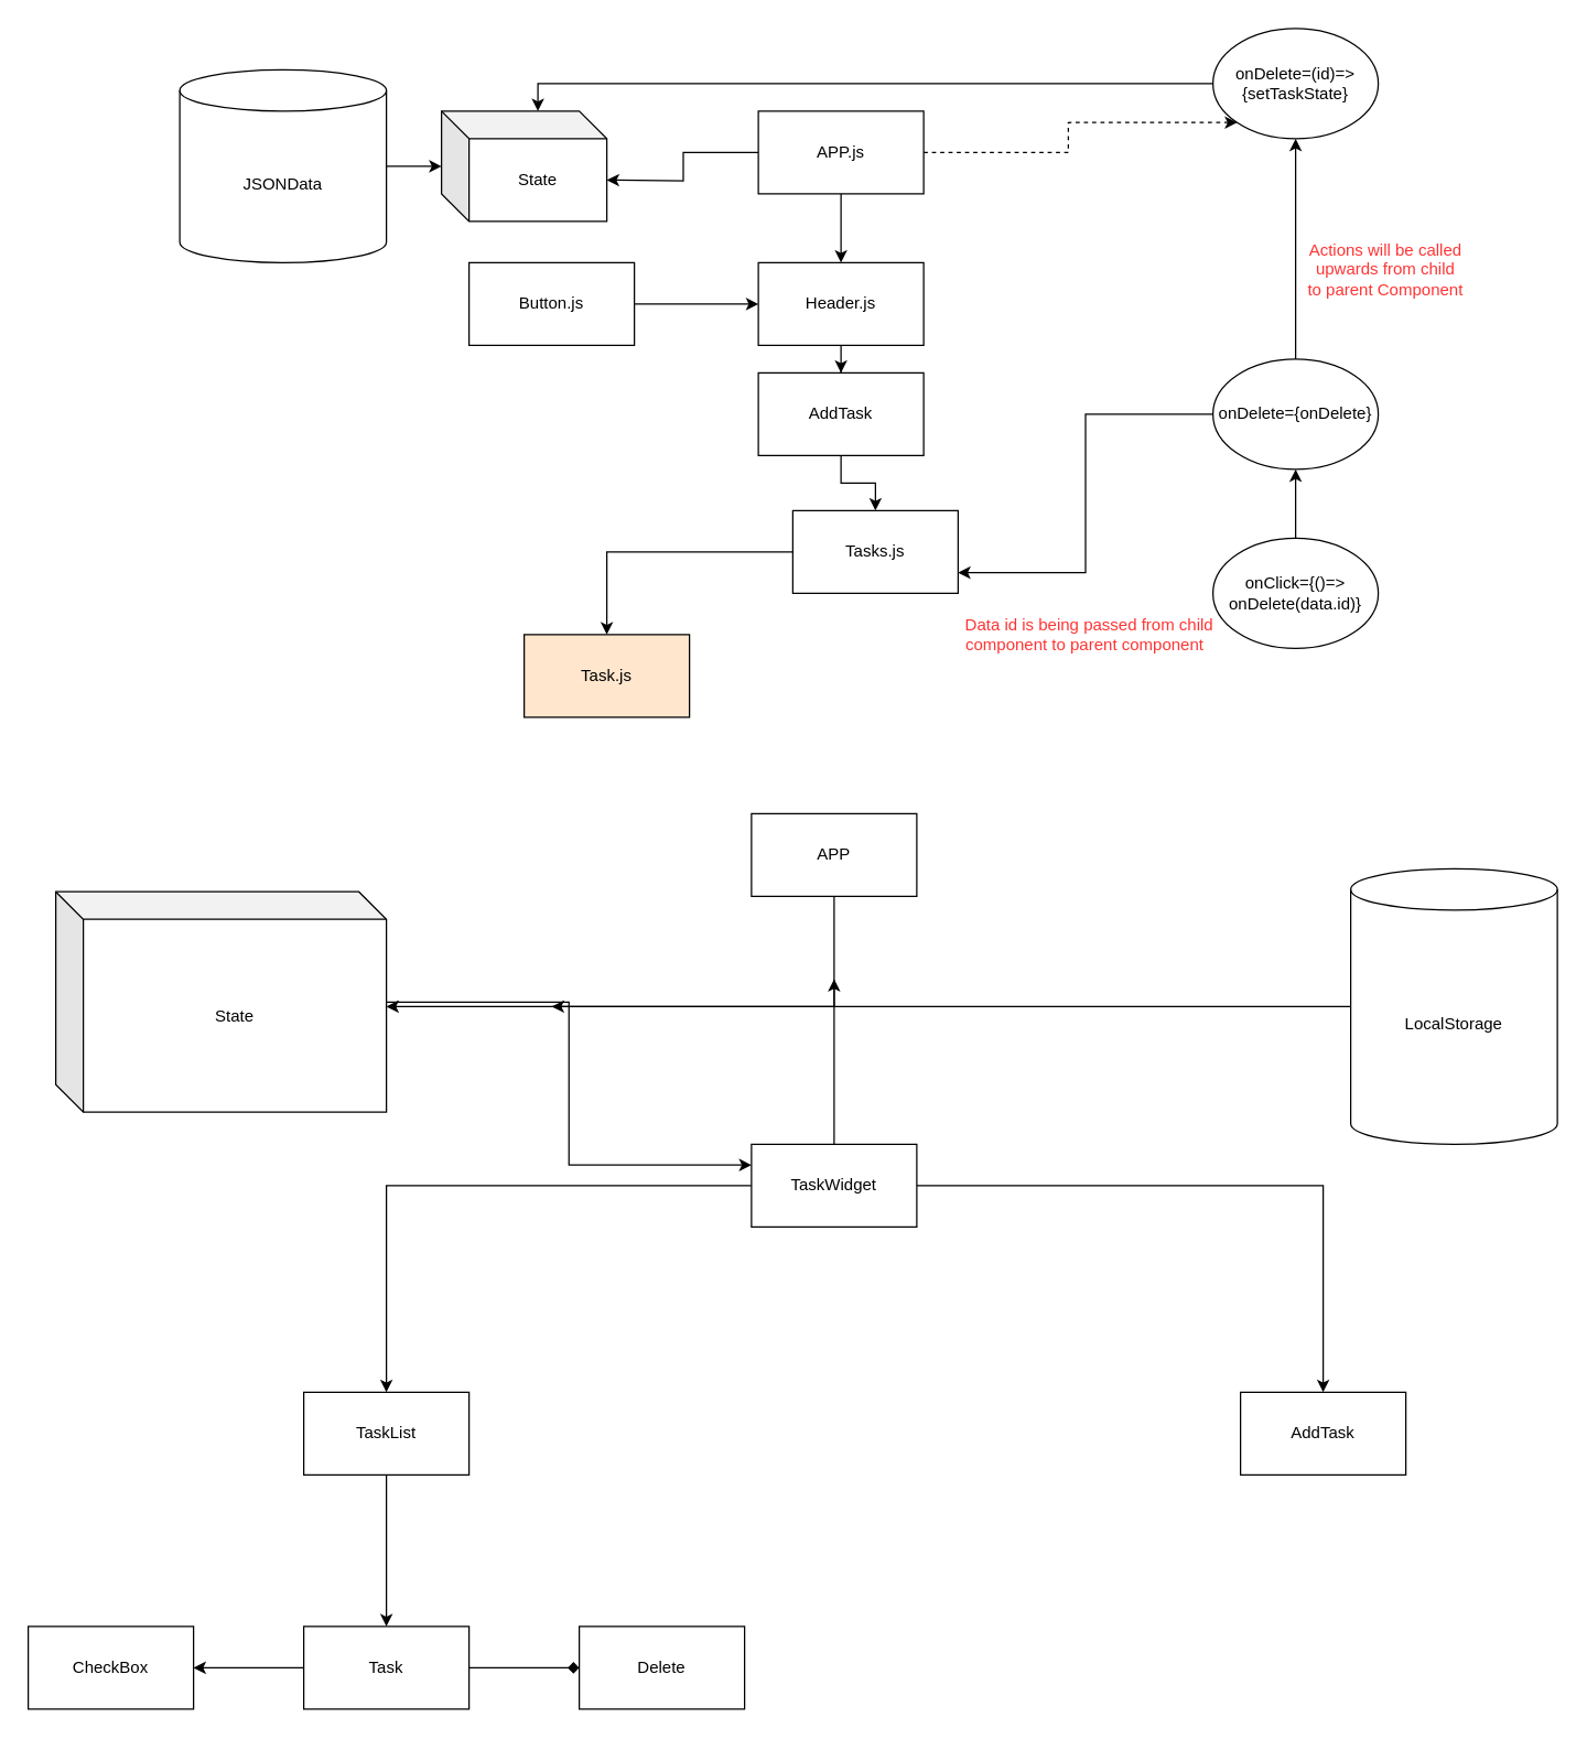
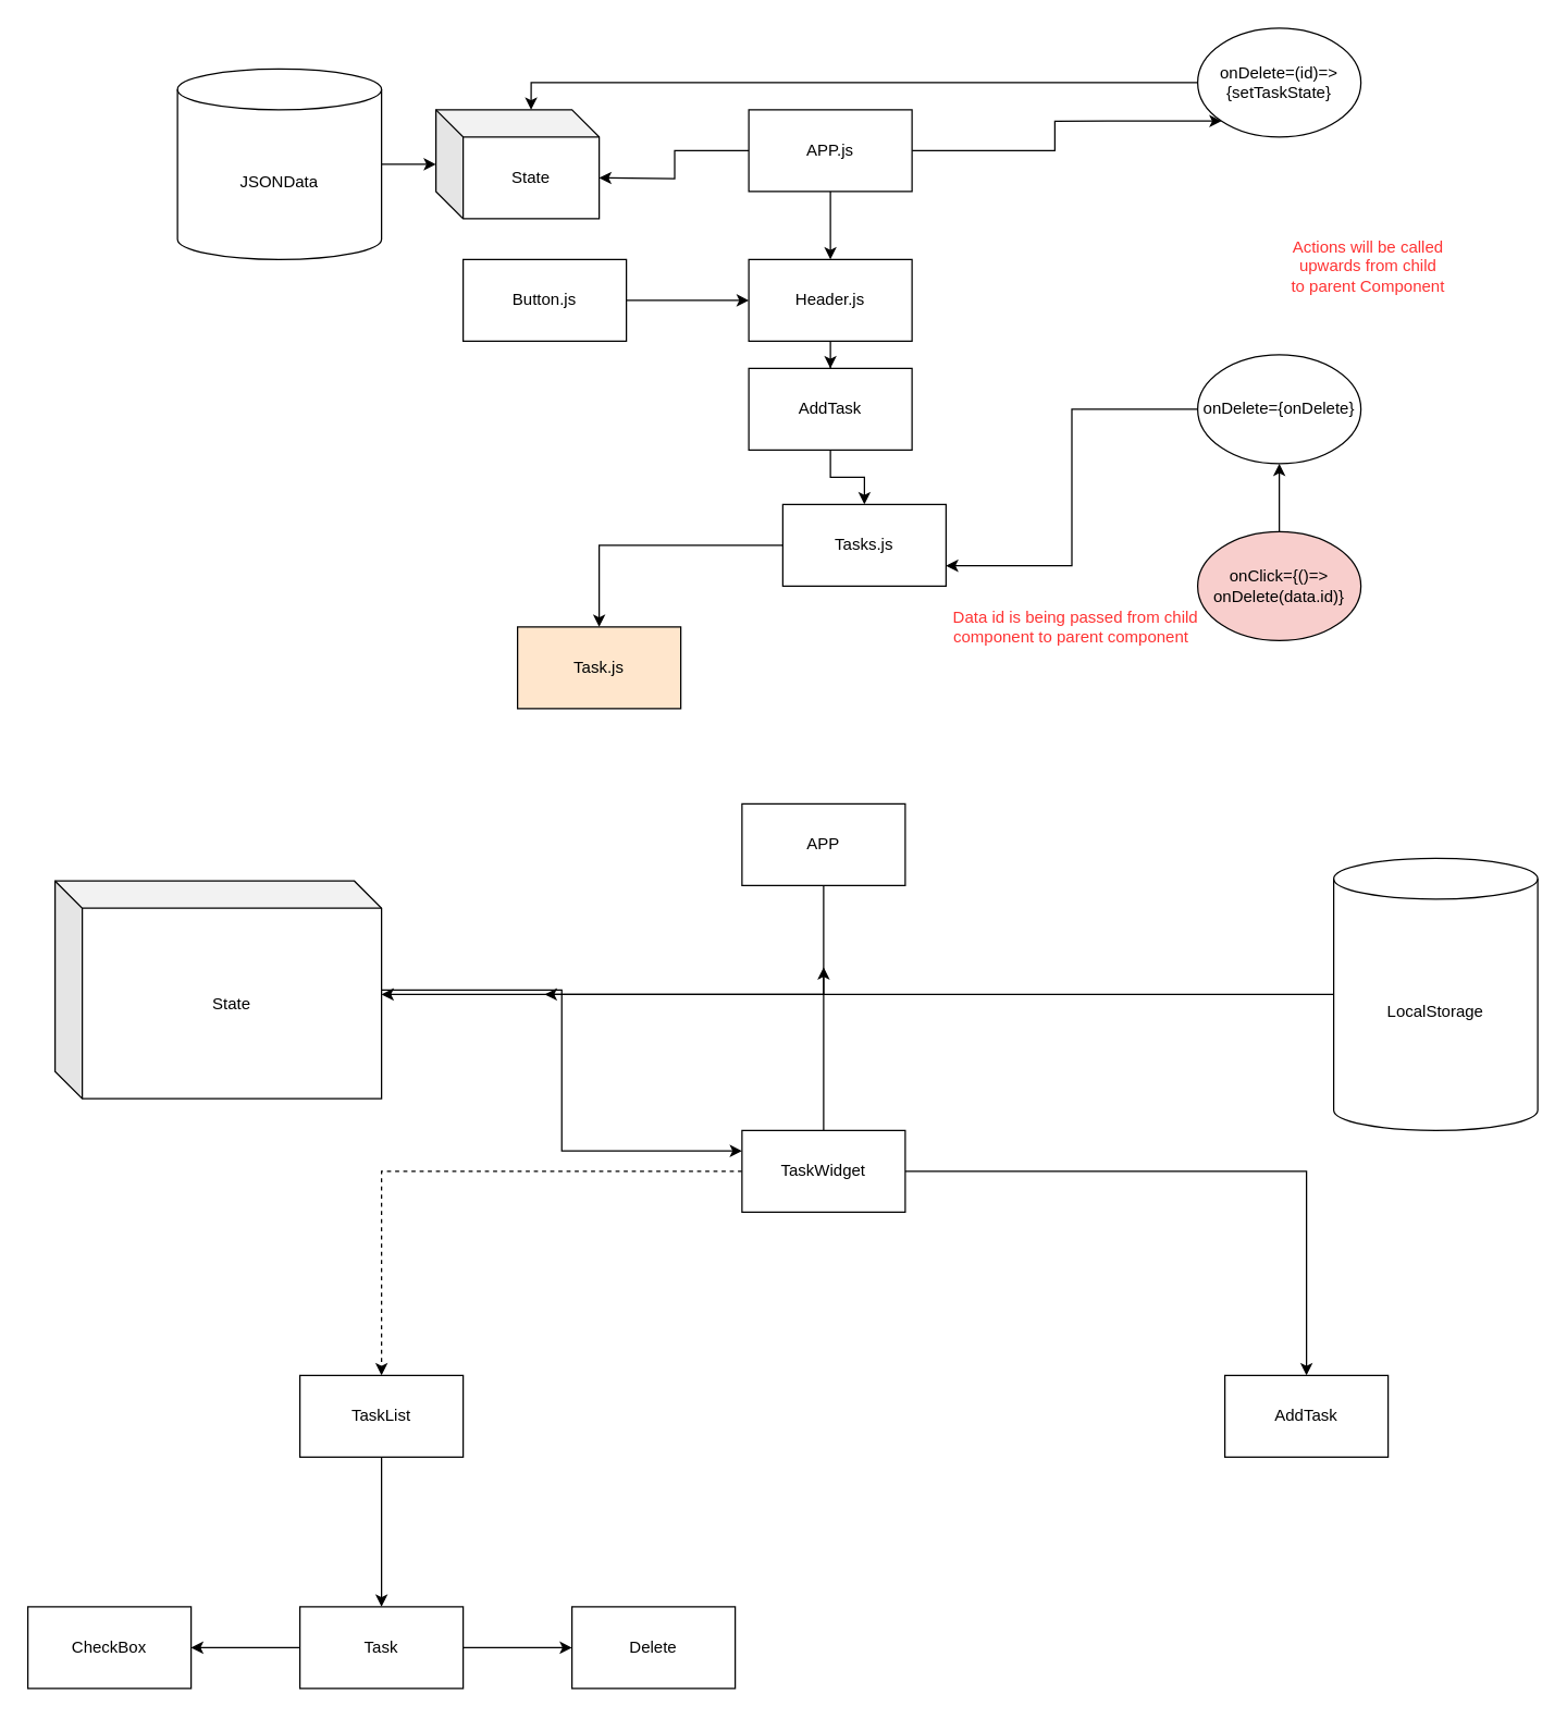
- <mxCell id="2" value="" style="edgeStyle=orthogonalEdgeStyle;rounded=0;orthogonalLoop=1;jettySize=auto;html=1;entryX=0;entryY=1;entryDx=0;entryDy=0;dashed=1;" parent="1" source="5" target="17" edge="1"><mxGeometry relative="1" as="geometry"><mxPoint x="800" y="130" as="targetPoint" /></mxGeometry></mxCell>
+ <mxCell id="2" value="" style="edgeStyle=orthogonalEdgeStyle;rounded=0;orthogonalLoop=1;jettySize=auto;html=1;entryX=0;entryY=1;entryDx=0;entryDy=0;" parent="1" source="5" target="17" edge="1"><mxGeometry relative="1" as="geometry"><mxPoint x="800" y="130" as="targetPoint" /></mxGeometry></mxCell>
- <mxCell id="14" style="edgeStyle=orthogonalEdgeStyle;rounded=0;orthogonalLoop=1;jettySize=auto;html=1;entryX=0.5;entryY=1;entryDx=0;entryDy=0;" parent="1" source="15" target="17" edge="1"><mxGeometry relative="1" as="geometry" /></mxCell>
- <mxCell id="10" value="onClick={()=&amp;gt; onDelete(data.id)}" style="ellipse;whiteSpace=wrap;html=1;rounded=0;" parent="1" vertex="1"><mxGeometry x="880" y="390" width="120" height="80" as="geometry" /></mxCell>
+ <mxCell id="10" value="onClick={()=&amp;gt; onDelete(data.id)}" style="ellipse;whiteSpace=wrap;html=1;rounded=0;fillColor=#f8cecc;" parent="1" vertex="1"><mxGeometry x="880" y="390" width="120" height="80" as="geometry" /></mxCell>
- <mxCell id="29" value="" style="edgeStyle=orthogonalEdgeStyle;rounded=0;orthogonalLoop=1;jettySize=auto;html=1;" parent="1" source="31" target="34" edge="1"><mxGeometry relative="1" as="geometry" /></mxCell>
+ <mxCell id="29" value="" style="edgeStyle=orthogonalEdgeStyle;rounded=0;orthogonalLoop=1;jettySize=auto;html=1;dashed=1;" parent="1" source="31" target="34" edge="1"><mxGeometry relative="1" as="geometry" /></mxCell>
- <mxCell id="36" value="" style="edgeStyle=orthogonalEdgeStyle;rounded=0;orthogonalLoop=1;jettySize=auto;html=1;endArrow=diamond;" parent="1" source="37" target="39" edge="1"><mxGeometry relative="1" as="geometry" /></mxCell>
+ <mxCell id="36" value="" style="edgeStyle=orthogonalEdgeStyle;rounded=0;orthogonalLoop=1;jettySize=auto;html=1;" parent="1" source="37" target="39" edge="1"><mxGeometry relative="1" as="geometry" /></mxCell>
